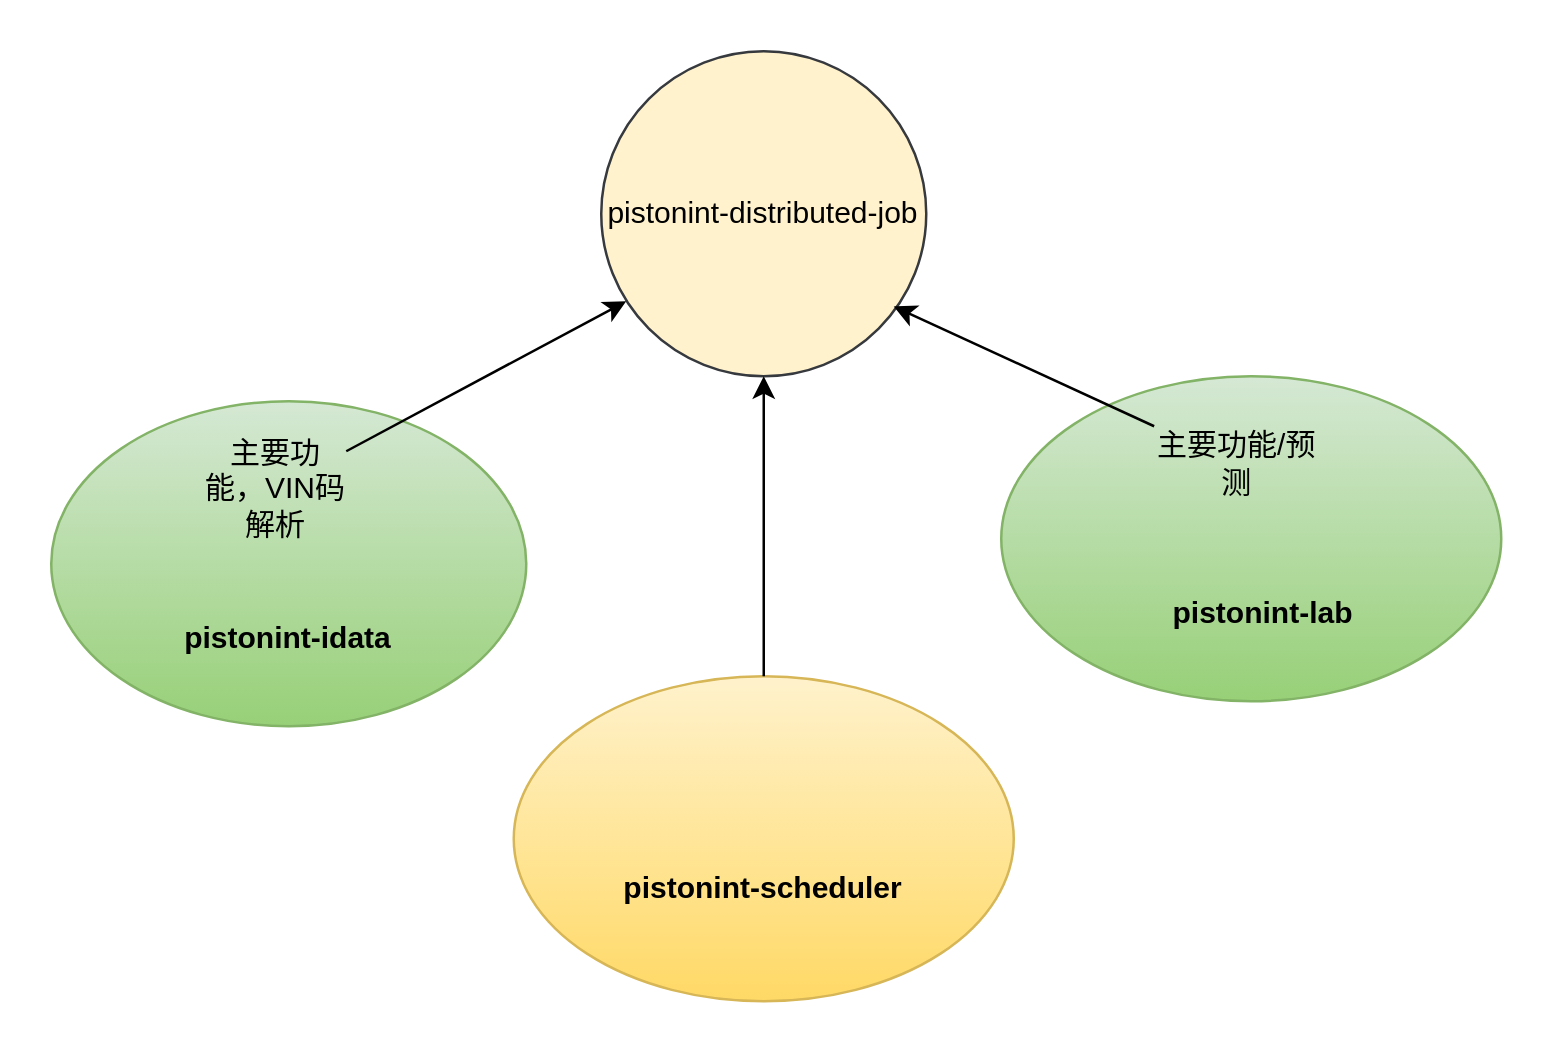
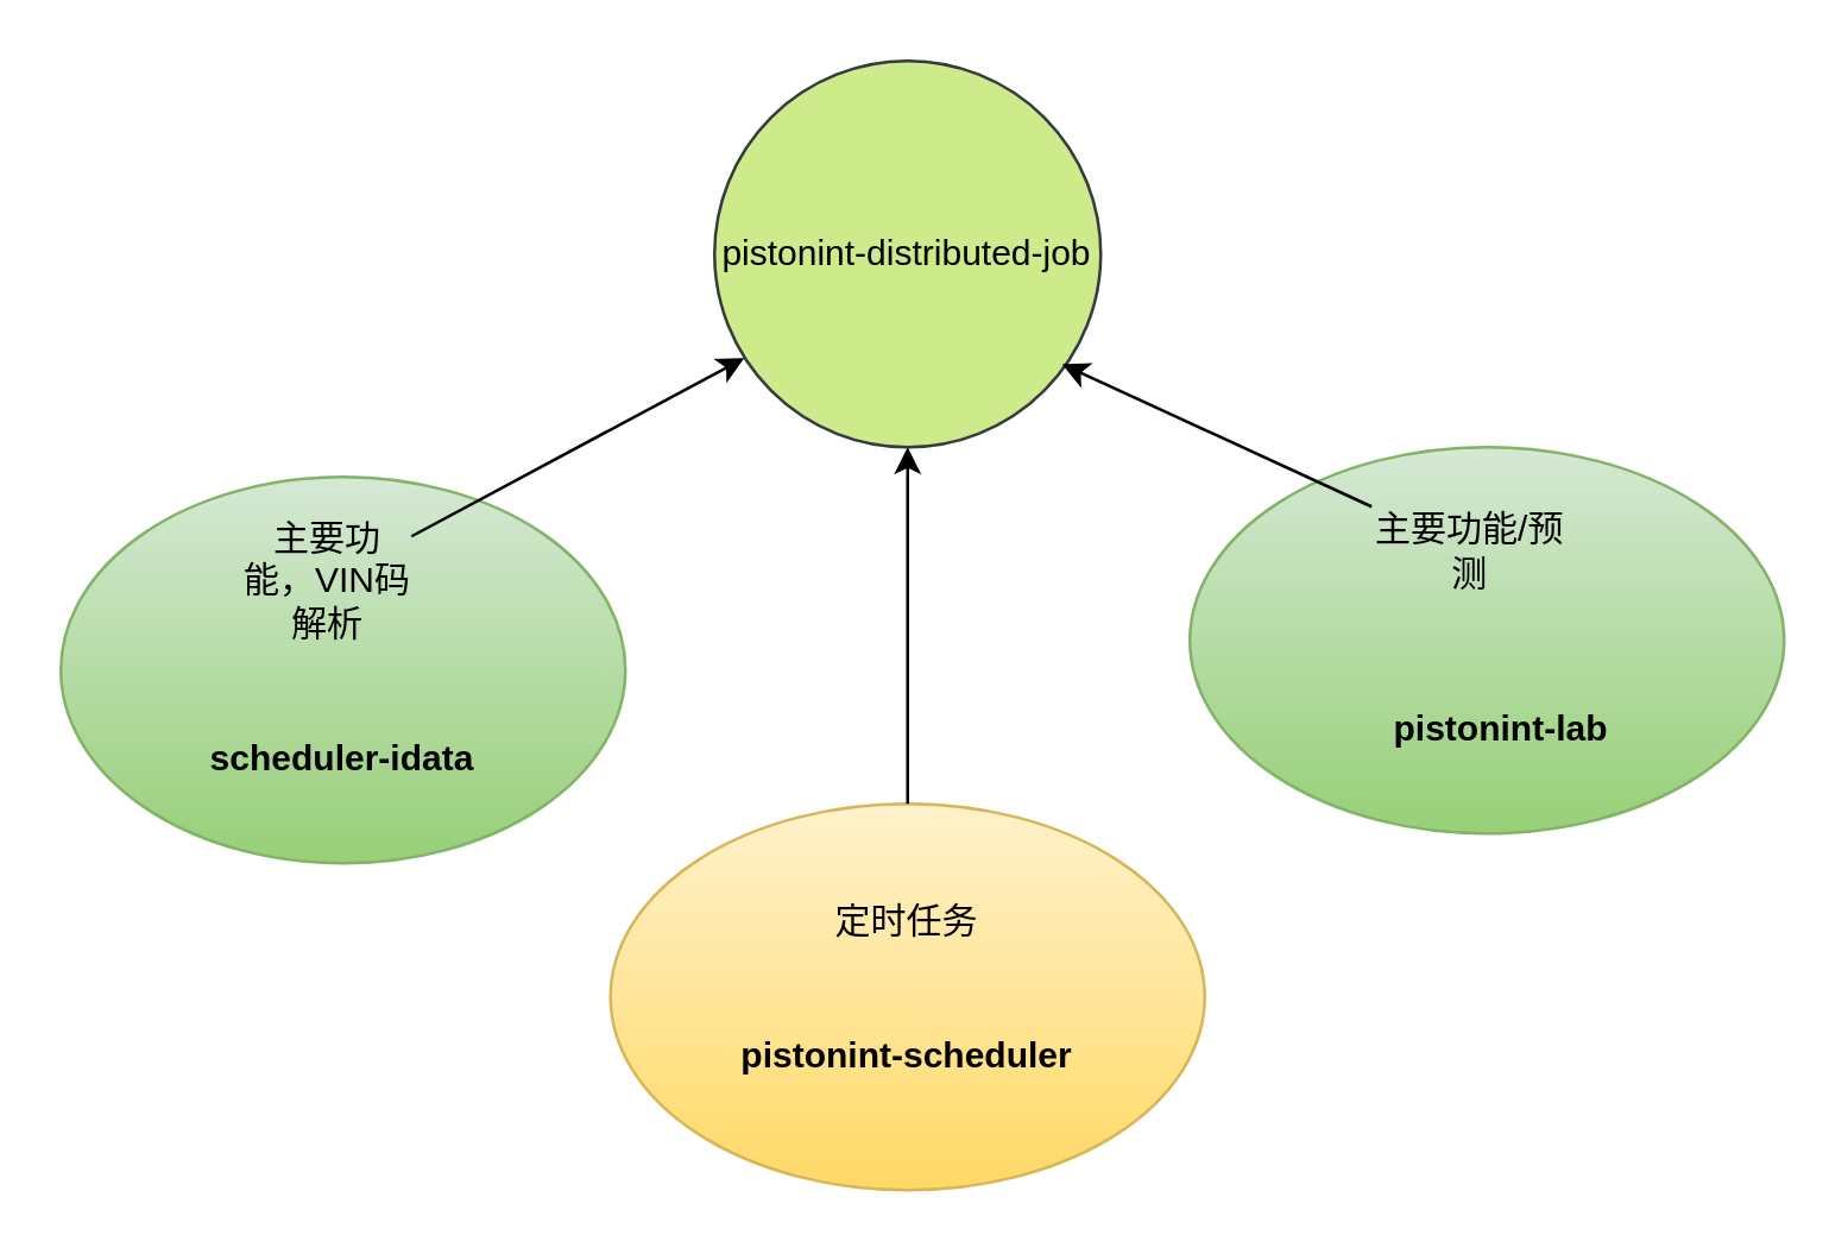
- <mxCell id="3" value="pistonint-distributed-job" style="ellipse;whiteSpace=wrap;html=1;aspect=fixed;fillColor=#fff2cc;strokeColor=#36393d;" vertex="1" parent="1"><mxGeometry x="240" y="20" width="130" height="130" as="geometry" /></mxCell>
+ <mxCell id="3" value="pistonint-distributed-job" style="ellipse;whiteSpace=wrap;html=1;aspect=fixed;fillColor=#cdeb8b;strokeColor=#36393d;" vertex="1" parent="1"><mxGeometry x="240" y="20" width="130" height="130" as="geometry" /></mxCell>
- <mxCell id="6" value="&lt;b&gt;pistonint-idata&lt;/b&gt;" style="text;html=1;strokeColor=none;fillColor=none;align=center;verticalAlign=middle;whiteSpace=wrap;rounded=0;" vertex="1" parent="1"><mxGeometry x="60" y="250" width="110" height="10" as="geometry" /></mxCell>
+ <mxCell id="6" value="&lt;b&gt;scheduler-idata&lt;/b&gt;" style="text;html=1;strokeColor=none;fillColor=none;align=center;verticalAlign=middle;whiteSpace=wrap;rounded=0;" vertex="1" parent="1"><mxGeometry x="60" y="250" width="110" height="10" as="geometry" /></mxCell>
+ <mxCell id="13" value="定时任务" style="text;html=1;strokeColor=none;fillColor=none;align=center;verticalAlign=middle;whiteSpace=wrap;rounded=0;" vertex="1" parent="1"><mxGeometry x="275" y="300" width="60" height="20" as="geometry" /></mxCell>
